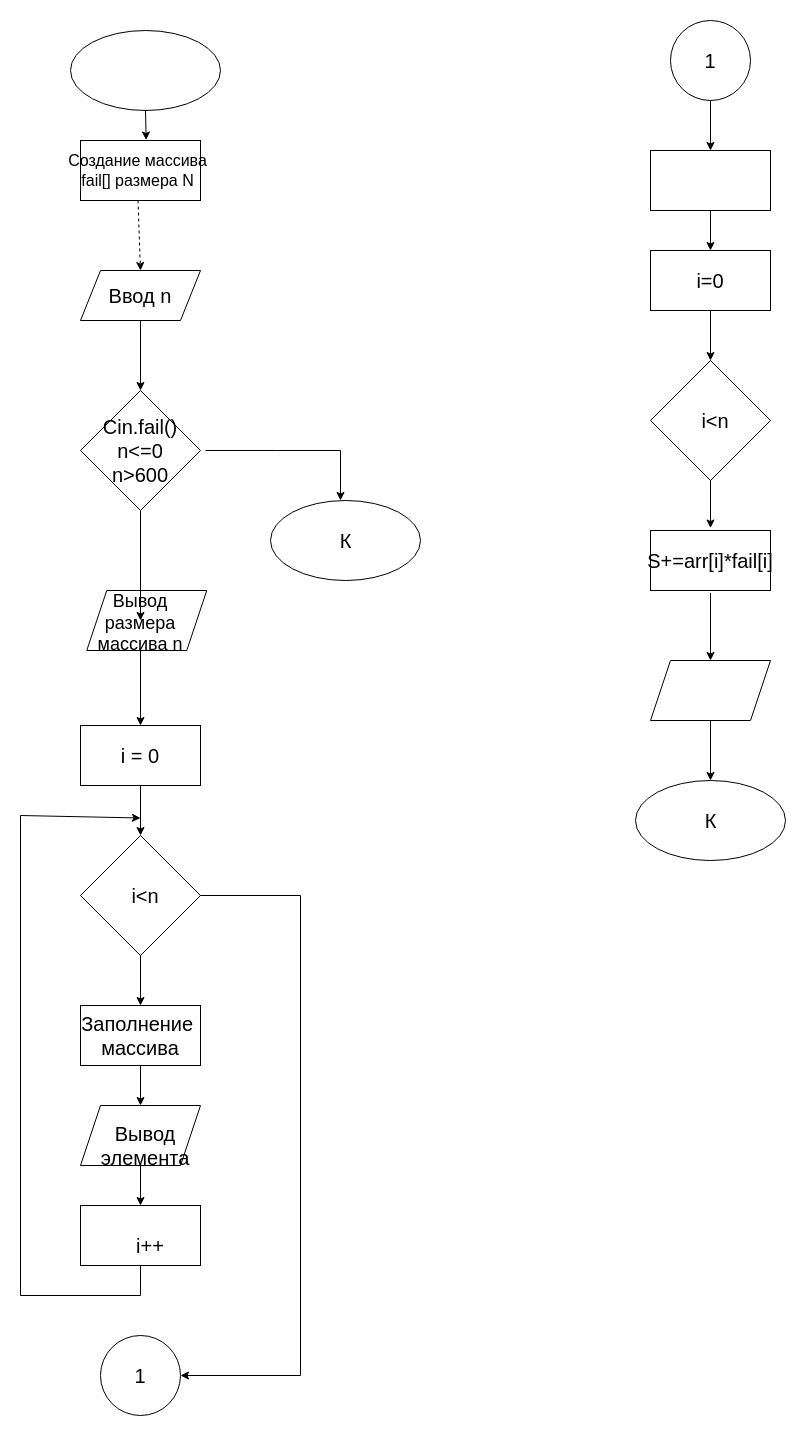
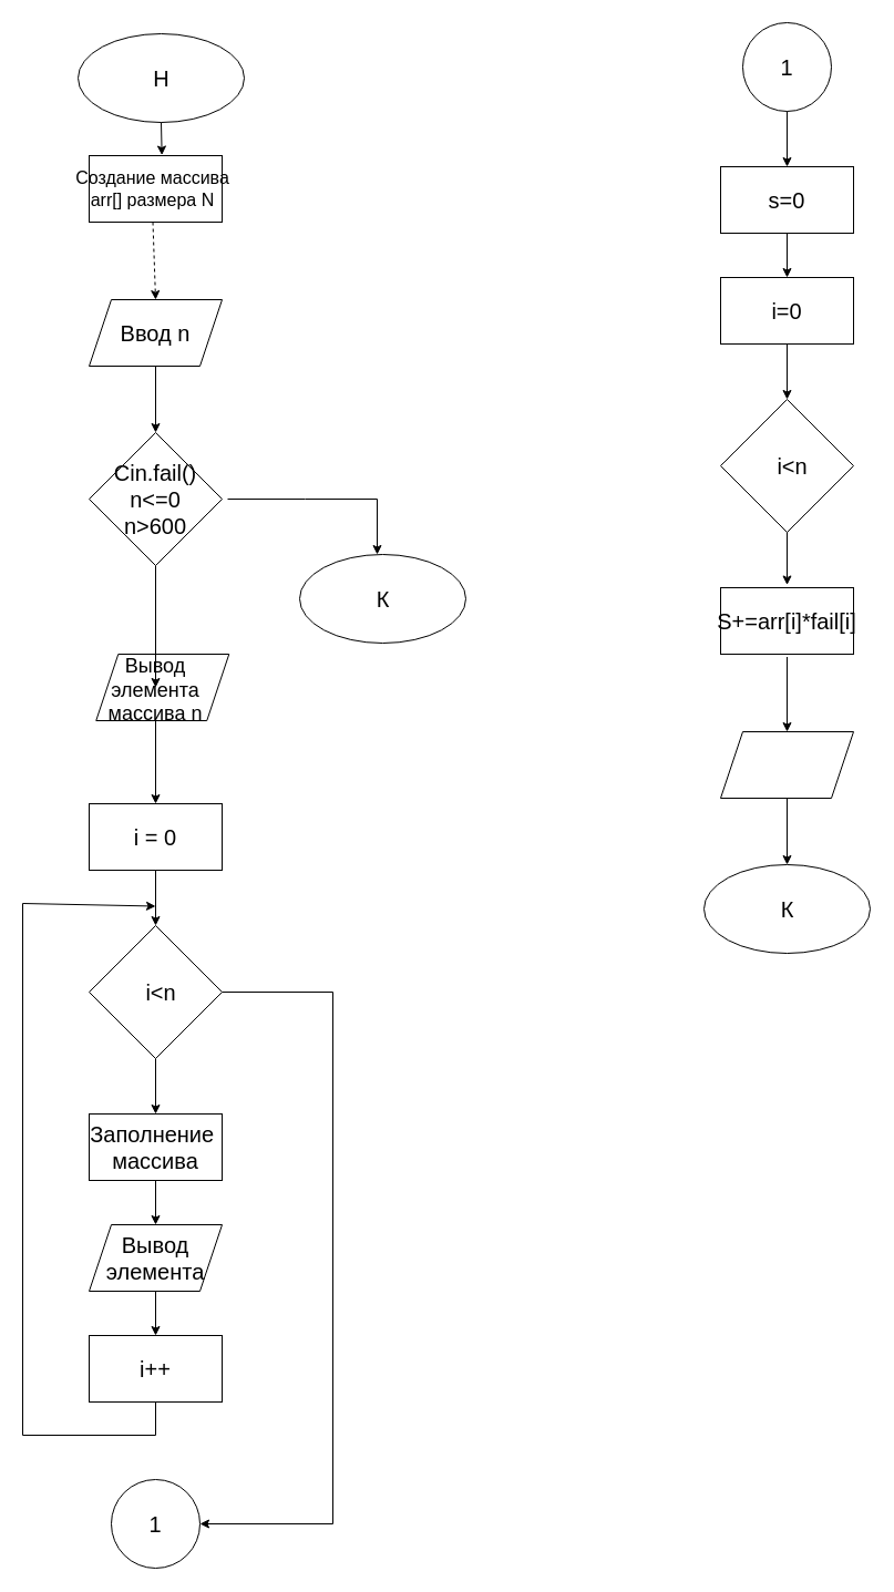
+ <mxCell id="5" value="&lt;font style=&quot;font-size: 20px;&quot;&gt;Н&lt;/font&gt;" style="text;html=1;strokeColor=none;fillColor=none;align=center;verticalAlign=middle;whiteSpace=wrap;rounded=0;" vertex="1" parent="1"><mxGeometry x="112.5" y="52.5" width="65" height="35" as="geometry" /></mxCell>
- <mxCell id="24" value="&lt;font style=&quot;font-size: 16px;&quot;&gt;Создание массива fail[] размера N&lt;/font&gt;" style="text;html=1;strokeColor=none;fillColor=none;align=center;verticalAlign=middle;whiteSpace=wrap;rounded=0;" vertex="1" parent="1"><mxGeometry x="60" y="112.5" width="155" height="115" as="geometry" /></mxCell>
+ <mxCell id="24" value="&lt;font style=&quot;font-size: 16px;&quot;&gt;Создание массива arr[] размера N&lt;/font&gt;" style="text;html=1;strokeColor=none;fillColor=none;align=center;verticalAlign=middle;whiteSpace=wrap;rounded=0;" vertex="1" parent="1"><mxGeometry x="60" y="112.5" width="155" height="115" as="geometry" /></mxCell>
+ <mxCell id="39" value="&lt;font style=&quot;font-size: 20px;&quot;&gt;s=0&lt;/font&gt;" style="text;html=1;strokeColor=none;fillColor=none;align=center;verticalAlign=middle;whiteSpace=wrap;rounded=0;" vertex="1" parent="1"><mxGeometry x="680" y="165" width="60" height="30" as="geometry" /></mxCell>
- <mxCell id="8" value="&lt;font style=&quot;font-size: 20px;&quot;&gt;Ввод n&lt;/font&gt;" style="shape=parallelogram;perimeter=parallelogramPerimeter;whiteSpace=wrap;html=1;fixedSize=1;" vertex="1" parent="1"><mxGeometry x="80" y="270" width="120" height="50" as="geometry" /></mxCell>
+ <mxCell id="8" value="&lt;font style=&quot;font-size: 20px;&quot;&gt;Ввод n&lt;/font&gt;" style="shape=parallelogram;perimeter=parallelogramPerimeter;whiteSpace=wrap;html=1;fixedSize=1;" vertex="1" parent="1"><mxGeometry x="80" y="270" width="120" height="60" as="geometry" /></mxCell>
- <mxCell id="23" value="&lt;font style=&quot;font-size: 18px;&quot;&gt;Вывод размера массива n&lt;/font&gt;" style="text;html=1;strokeColor=none;fillColor=none;align=center;verticalAlign=middle;whiteSpace=wrap;rounded=0;" vertex="1" parent="1"><mxGeometry x="86.25" y="595" width="107.5" height="55" as="geometry" /></mxCell>
+ <mxCell id="23" value="&lt;font style=&quot;font-size: 18px;&quot;&gt;Вывод элемента массива n&lt;/font&gt;" style="text;html=1;strokeColor=none;fillColor=none;align=center;verticalAlign=middle;whiteSpace=wrap;rounded=0;" vertex="1" parent="1"><mxGeometry x="86.25" y="595" width="107.5" height="55" as="geometry" /></mxCell>
- <mxCell id="21" value="&lt;span style=&quot;font-size: 20px;&quot;&gt;Вывод элемента&lt;/span&gt;" style="text;html=1;strokeColor=none;fillColor=none;align=center;verticalAlign=middle;whiteSpace=wrap;rounded=0;" vertex="1" parent="1"><mxGeometry x="95" y="1130" width="100" height="30" as="geometry" /></mxCell>
+ <mxCell id="21" value="&lt;span style=&quot;font-size: 20px;&quot;&gt;Вывод элемента&lt;/span&gt;" style="text;html=1;strokeColor=none;fillColor=none;align=center;verticalAlign=middle;whiteSpace=wrap;rounded=0;" vertex="1" parent="1"><mxGeometry x="90" y="1120" width="100" height="30" as="geometry" /></mxCell>
- <mxCell id="30" value="&lt;font style=&quot;font-size: 20px;&quot;&gt;i++&lt;/font&gt;" style="text;html=1;strokeColor=none;fillColor=none;align=center;verticalAlign=middle;whiteSpace=wrap;rounded=0;" vertex="1" parent="1"><mxGeometry x="120" y="1230" width="60" height="30" as="geometry" /></mxCell>
+ <mxCell id="30" value="&lt;font style=&quot;font-size: 20px;&quot;&gt;i++&lt;/font&gt;" style="text;html=1;strokeColor=none;fillColor=none;align=center;verticalAlign=middle;whiteSpace=wrap;rounded=0;" vertex="1" parent="1"><mxGeometry x="110" y="1220" width="60" height="30" as="geometry" /></mxCell>
